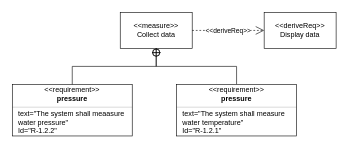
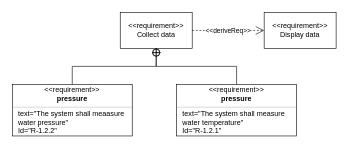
- <mxCell id="9" value="&amp;lt;&amp;lt;measure&amp;gt;&amp;gt;&lt;br&gt;Collect data" style="shape=rect;html=1;whiteSpace=wrap;align=center;" vertex="1" parent="1"><mxGeometry x="200" y="20" width="120" height="60" as="geometry" /></mxCell>
+ <mxCell id="9" value="&amp;lt;&amp;lt;requirement&amp;gt;&amp;gt;&lt;br&gt;Collect data" style="shape=rect;html=1;whiteSpace=wrap;align=center;" vertex="1" parent="1"><mxGeometry x="200" y="20" width="120" height="60" as="geometry" /></mxCell>
- <mxCell id="19" value="&amp;lt;&amp;lt;deriveReq&amp;gt;&amp;gt;&lt;br&gt;Display data" style="shape=rect;html=1;whiteSpace=wrap;align=center;" vertex="1" parent="1"><mxGeometry x="440" y="20" width="120" height="60" as="geometry" /></mxCell>
+ <mxCell id="19" value="&amp;lt;&amp;lt;requirement&amp;gt;&amp;gt;&lt;br&gt;Display data" style="shape=rect;html=1;whiteSpace=wrap;align=center;" vertex="1" parent="1"><mxGeometry x="440" y="20" width="120" height="60" as="geometry" /></mxCell>
